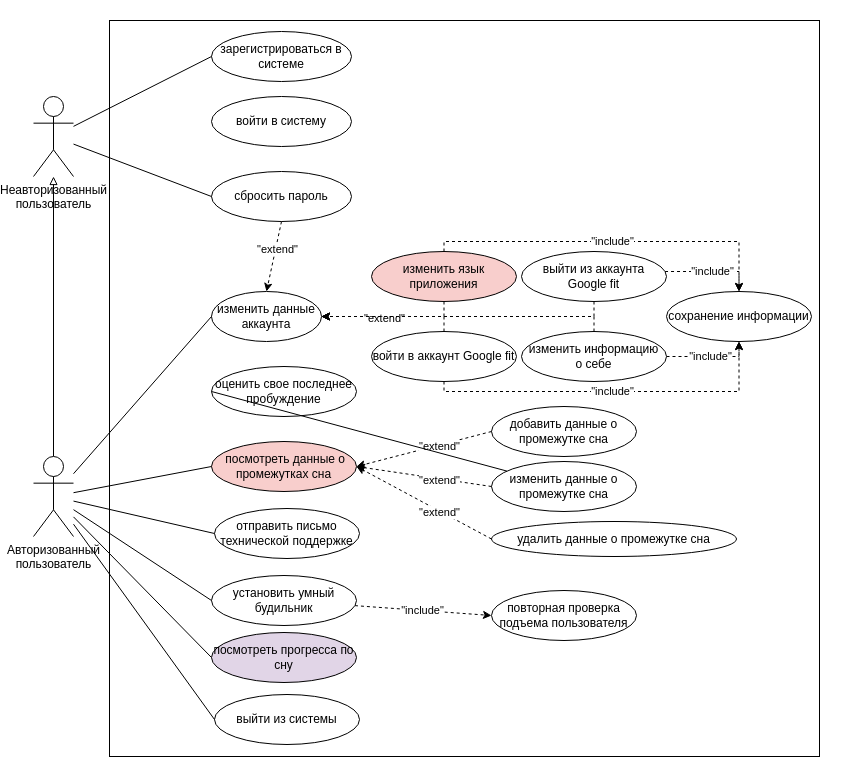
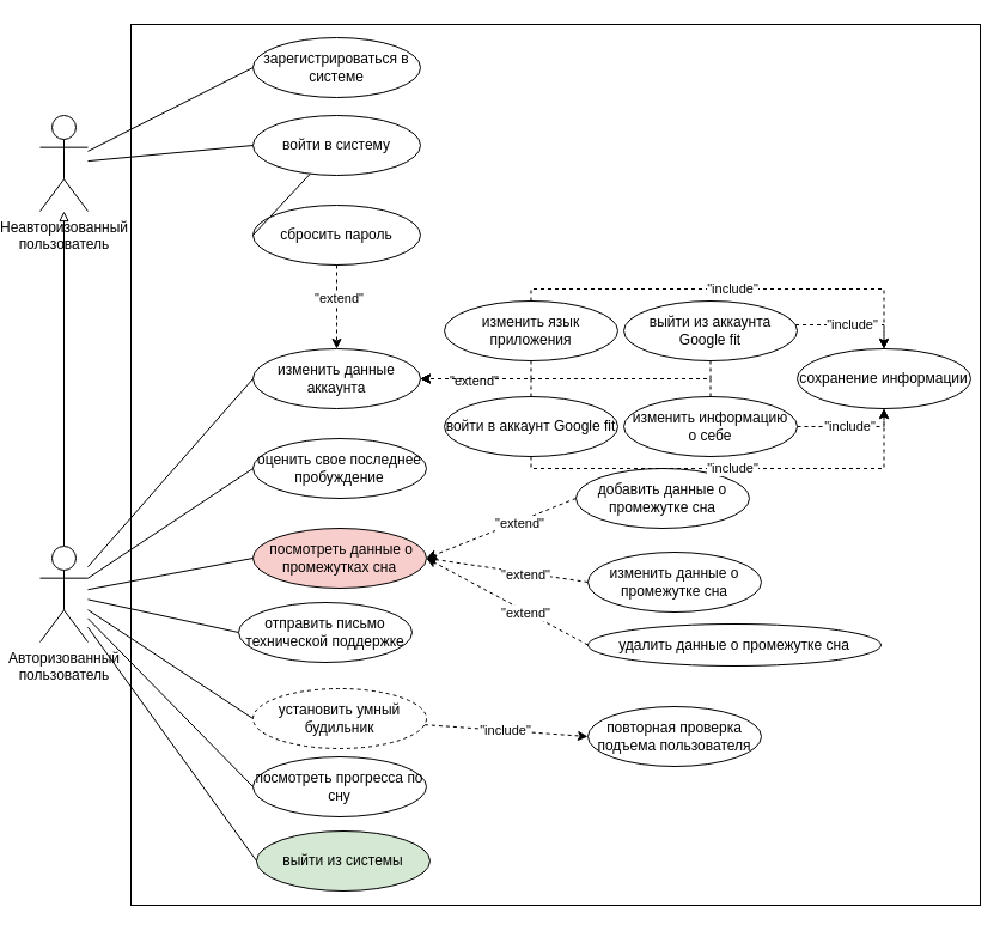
+ <mxCell id="25" style="rounded=0;orthogonalLoop=1;jettySize=auto;html=1;endArrow=none;endFill=0;exitX=0;exitY=0.5;exitDx=0;exitDy=0;" parent="1" source="7" target="3" edge="1"><mxGeometry relative="1" as="geometry"><mxPoint x="208" y="66" as="sourcePoint" /><mxPoint x="38" y="111" as="targetPoint" /></mxGeometry></mxCell>
- <mxCell id="26" style="rounded=0;orthogonalLoop=1;jettySize=auto;html=1;endArrow=none;endFill=0;exitX=0;exitY=0.5;exitDx=0;exitDy=0;" parent="1" source="6" target="3" edge="1"><mxGeometry relative="1" as="geometry"><mxPoint x="218" y="76" as="sourcePoint" /><mxPoint x="38" y="131" as="targetPoint" /></mxGeometry></mxCell>
+ <mxCell id="26" style="rounded=0;orthogonalLoop=1;jettySize=auto;html=1;endArrow=none;endFill=0;exitX=0;exitY=0.5;exitDx=0;exitDy=0;" parent="1" source="6" target="7" edge="1"><mxGeometry relative="1" as="geometry"><mxPoint x="218" y="76" as="sourcePoint" /><mxPoint x="38" y="131" as="targetPoint" /></mxGeometry></mxCell>
- <mxCell id="16" value="изменить язык приложения" style="ellipse;whiteSpace=wrap;html=1;fillColor=#f8cecc;" parent="1" vertex="1"><mxGeometry x="358" y="251" width="145" height="50" as="geometry" /></mxCell>
+ <mxCell id="16" value="изменить язык приложения" style="ellipse;whiteSpace=wrap;html=1;" parent="1" vertex="1"><mxGeometry x="358" y="251" width="145" height="50" as="geometry" /></mxCell>
- <mxCell id="9" value="изменить данные аккаунта" style="ellipse;whiteSpace=wrap;html=1;" parent="1" vertex="1"><mxGeometry x="198" y="291" width="110" height="50" as="geometry" /></mxCell>
+ <mxCell id="9" value="изменить данные аккаунта" style="ellipse;whiteSpace=wrap;html=1;" parent="1" vertex="1"><mxGeometry x="198" y="291" width="140" height="50" as="geometry" /></mxCell>
- <mxCell id="41" style="rounded=0;orthogonalLoop=1;jettySize=auto;html=1;endArrow=none;endFill=0;exitX=0;exitY=0.5;exitDx=0;exitDy=0;" parent="1" source="22" target="12" edge="1"><mxGeometry relative="1" as="geometry"><mxPoint x="218" y="216" as="sourcePoint" /><mxPoint x="58" y="163" as="targetPoint" /></mxGeometry></mxCell>
+ <mxCell id="41" style="rounded=0;orthogonalLoop=1;jettySize=auto;html=1;endArrow=none;endFill=0;exitX=0;exitY=0.5;exitDx=0;exitDy=0;" parent="1" source="22" target="5" edge="1"><mxGeometry relative="1" as="geometry"><mxPoint x="218" y="216" as="sourcePoint" /><mxPoint x="58" y="163" as="targetPoint" /></mxGeometry></mxCell>
- <mxCell id="13" value="добавить данные о&lt;br&gt;промежутке сна" style="ellipse;whiteSpace=wrap;html=1;" parent="1" vertex="1"><mxGeometry x="478" y="406" width="145" height="50" as="geometry" /></mxCell>
+ <mxCell id="13" value="добавить данные о&lt;br&gt;промежутке сна" style="ellipse;whiteSpace=wrap;html=1;" parent="1" vertex="1"><mxGeometry x="468" y="391" width="145" height="50" as="geometry" /></mxCell>
- <mxCell id="21" value="отправить письмо технической поддержке" style="ellipse;whiteSpace=wrap;html=1;" parent="1" vertex="1"><mxGeometry x="201" y="508" width="145" height="50" as="geometry" /></mxCell>
+ <mxCell id="21" value="отправить письмо технической поддержке" style="ellipse;whiteSpace=wrap;html=1;" parent="1" vertex="1"><mxGeometry x="186" y="503" width="145" height="50" as="geometry" /></mxCell>
- <mxCell id="48" value="установить умный будильник" style="ellipse;whiteSpace=wrap;html=1;" parent="1" vertex="1"><mxGeometry x="198" y="575" width="145" height="50" as="geometry" /></mxCell>
+ <mxCell id="48" value="установить умный будильник" style="ellipse;whiteSpace=wrap;html=1;dashed=1;" parent="1" vertex="1"><mxGeometry x="198" y="575" width="145" height="50" as="geometry" /></mxCell>
- <mxCell id="53" value="посмотреть прогресса по сну" style="ellipse;whiteSpace=wrap;html=1;fillColor=#e1d5e7;" parent="1" vertex="1"><mxGeometry x="198" y="632" width="145" height="50" as="geometry" /></mxCell>
+ <mxCell id="53" value="посмотреть прогресса по сну" style="ellipse;whiteSpace=wrap;html=1;" parent="1" vertex="1"><mxGeometry x="198" y="632" width="145" height="50" as="geometry" /></mxCell>
- <mxCell id="14" value="выйти из системы" style="ellipse;whiteSpace=wrap;html=1;" parent="1" vertex="1"><mxGeometry x="201" y="694" width="145" height="50" as="geometry" /></mxCell>
+ <mxCell id="14" value="выйти из системы" style="ellipse;whiteSpace=wrap;html=1;fillColor=#d5e8d4;" parent="1" vertex="1"><mxGeometry x="201" y="694" width="145" height="50" as="geometry" /></mxCell>
